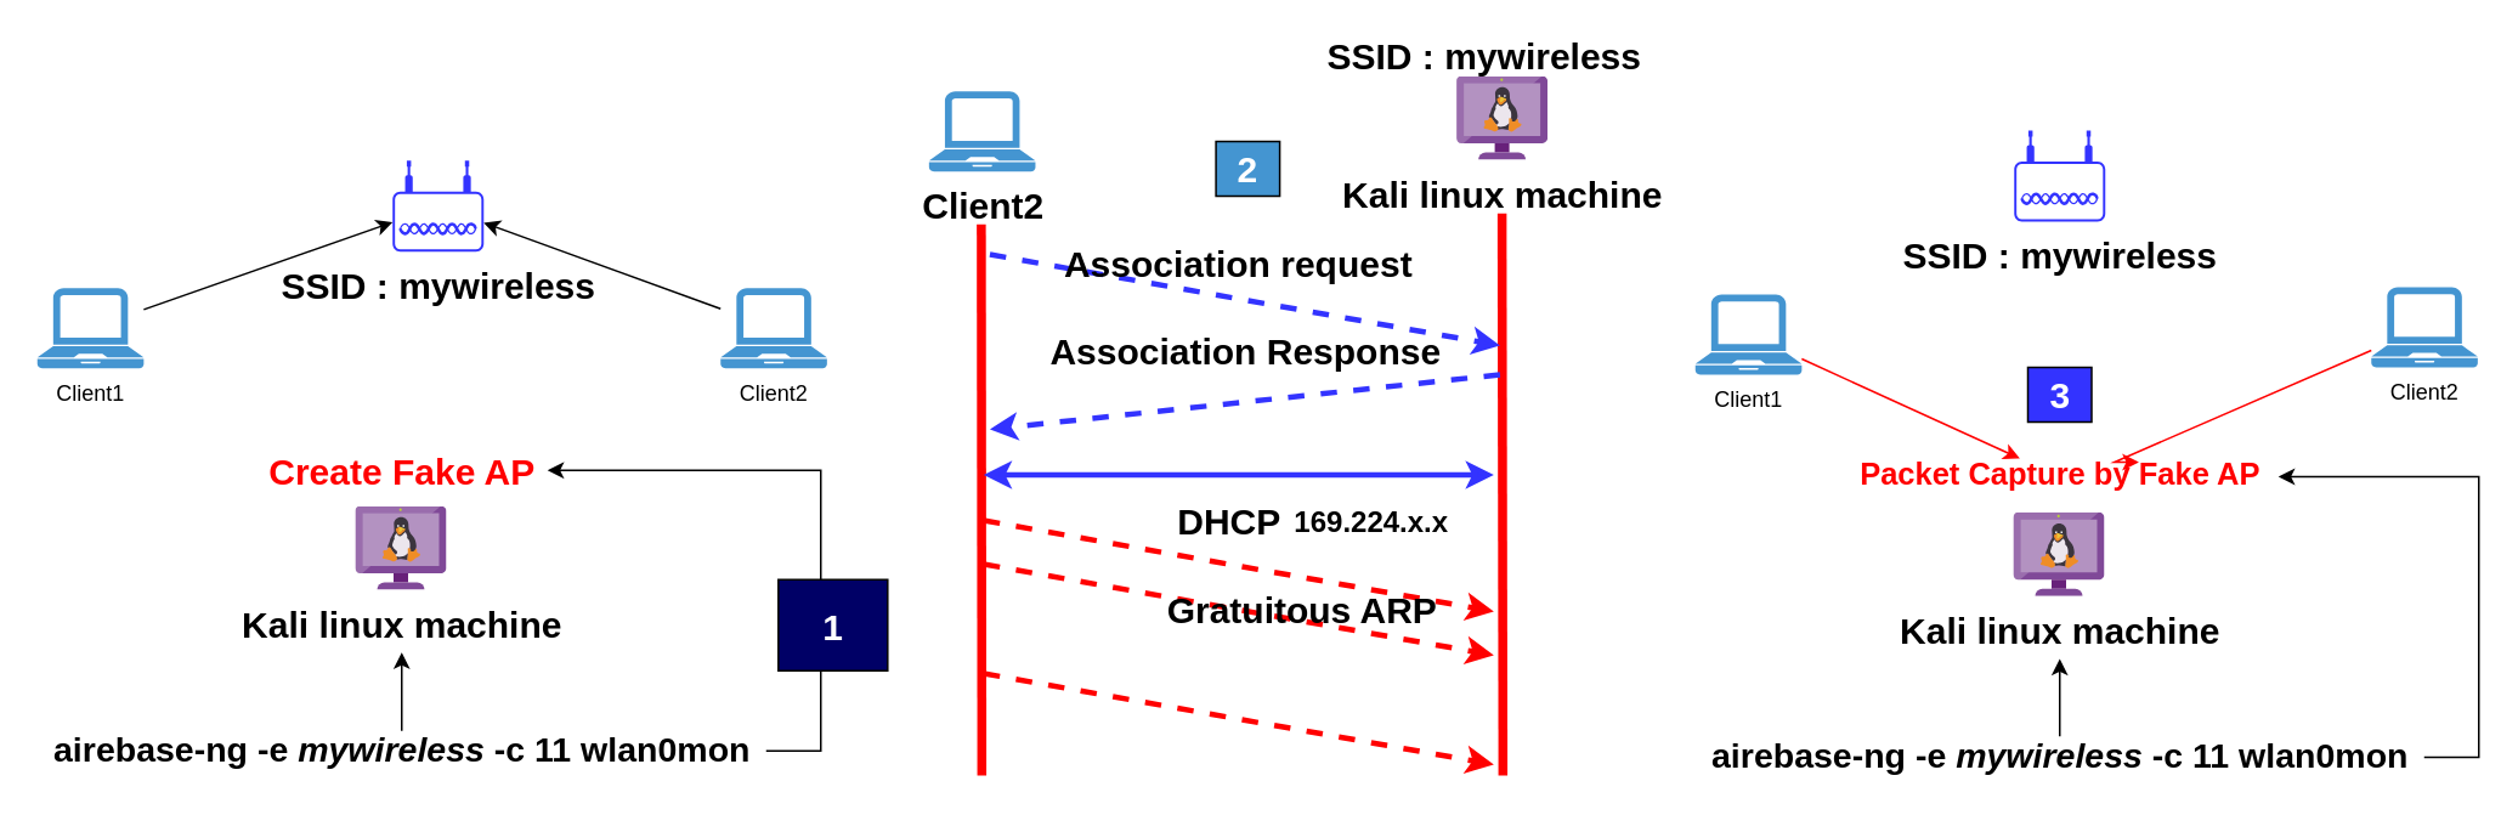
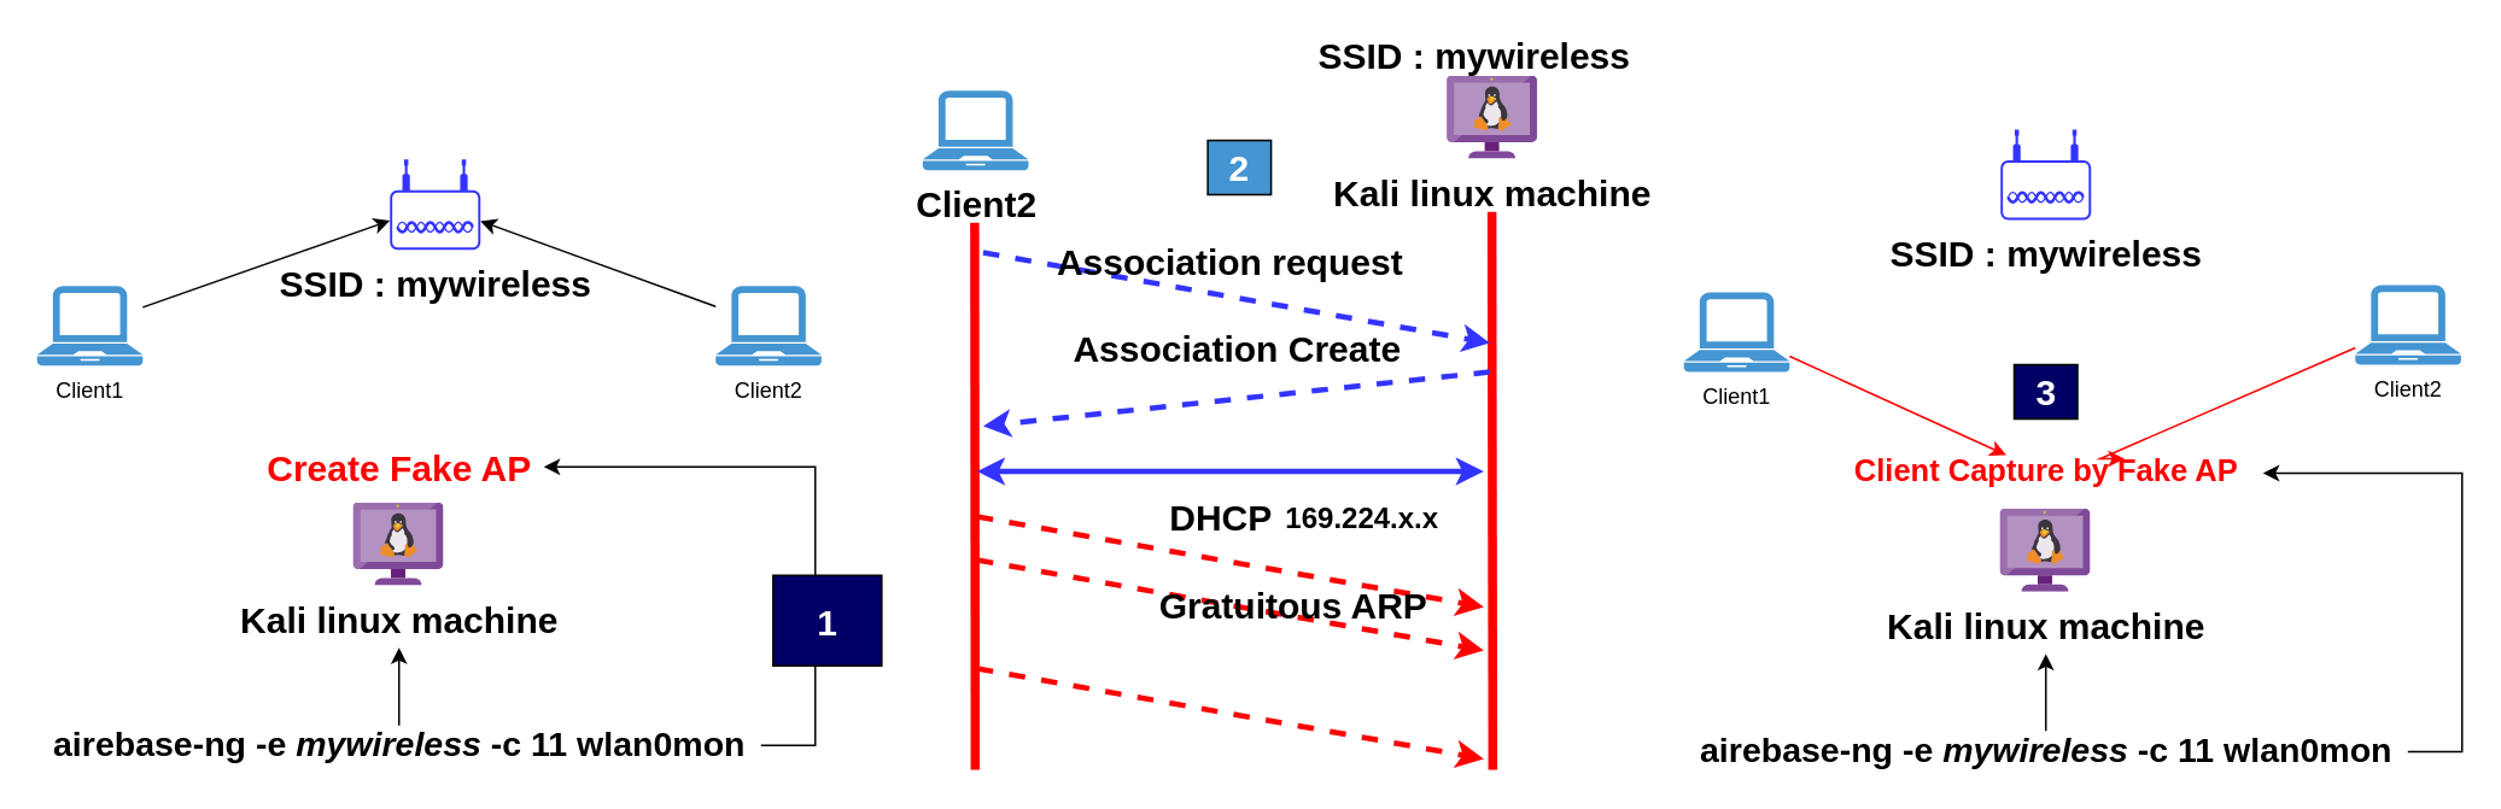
- <mxCell id="32" value="&lt;br&gt;&lt;b&gt;&lt;font style=&quot;font-size: 20px&quot;&gt;Association Response&lt;/font&gt;&lt;/b&gt;" style="text;html=1;resizable=0;autosize=1;align=center;verticalAlign=middle;points=[];fillColor=none;strokeColor=none;rounded=0;" vertex="1" parent="1"><mxGeometry x="567.8" y="165" width="230" height="40" as="geometry" /></mxCell>
+ <mxCell id="32" value="&lt;br&gt;&lt;b&gt;&lt;font style=&quot;font-size: 20px&quot;&gt;Association Create&lt;/font&gt;&lt;/b&gt;" style="text;html=1;resizable=0;autosize=1;align=center;verticalAlign=middle;points=[];fillColor=none;strokeColor=none;rounded=0;" vertex="1" parent="1"><mxGeometry x="567.8" y="165" width="230" height="40" as="geometry" /></mxCell>
- <mxCell id="23" value="&lt;font color=&quot;#ffffff&quot;&gt;&lt;span style=&quot;font-size: 20px&quot;&gt;&lt;b&gt;3&lt;/b&gt;&lt;/span&gt;&lt;/font&gt;" style="rounded=0;whiteSpace=wrap;html=1;fillColor=#3333ff;" vertex="1" parent="1"><mxGeometry x="1112.5" y="201" width="35" height="30" as="geometry" /></mxCell>
+ <mxCell id="23" value="&lt;font color=&quot;#ffffff&quot;&gt;&lt;span style=&quot;font-size: 20px&quot;&gt;&lt;b&gt;3&lt;/b&gt;&lt;/span&gt;&lt;/font&gt;" style="rounded=0;whiteSpace=wrap;html=1;fillColor=#000066;" vertex="1" parent="1"><mxGeometry x="1112.5" y="201" width="35" height="30" as="geometry" /></mxCell>
- <mxCell id="22" value="&lt;b&gt;&lt;font style=&quot;font-size: 17px&quot; color=&quot;#ff0000&quot;&gt;Packet Capture by Fake AP&lt;/font&gt;&lt;/b&gt;" style="text;html=1;resizable=0;autosize=1;align=center;verticalAlign=middle;points=[];fillColor=none;strokeColor=none;rounded=0;" vertex="1" parent="1"><mxGeometry x="1010" y="251" width="240" height="20" as="geometry" /></mxCell>
+ <mxCell id="22" value="&lt;b&gt;&lt;font style=&quot;font-size: 17px&quot; color=&quot;#ff0000&quot;&gt;Client Capture by Fake AP&lt;/font&gt;&lt;/b&gt;" style="text;html=1;resizable=0;autosize=1;align=center;verticalAlign=middle;points=[];fillColor=none;strokeColor=none;rounded=0;" vertex="1" parent="1"><mxGeometry x="1010" y="251" width="240" height="20" as="geometry" /></mxCell>
